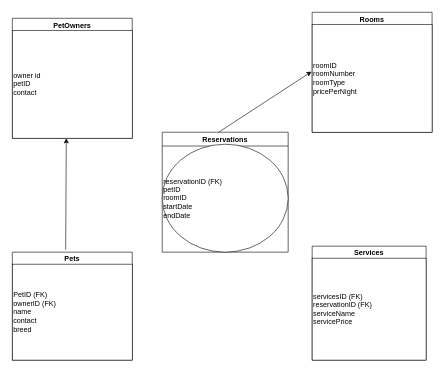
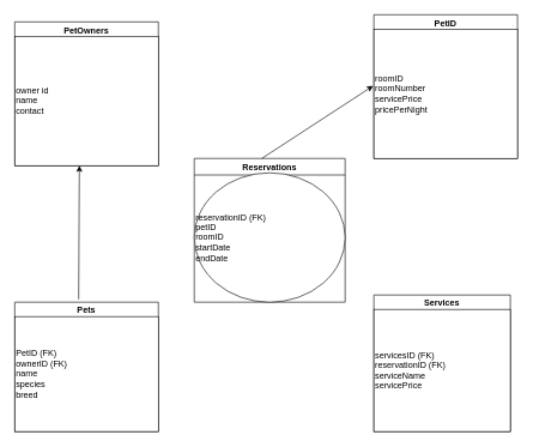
- <mxCell id="4" value="Rooms" style="swimlane;whiteSpace=wrap;html=1;" vertex="1" parent="1"><mxGeometry x="520" y="20" width="200" height="200" as="geometry" /></mxCell>
+ <mxCell id="4" value="PetID" style="swimlane;whiteSpace=wrap;html=1;" vertex="1" parent="1"><mxGeometry x="520" y="20" width="200" height="200" as="geometry" /></mxCell>
- <mxCell id="5" value="roomID&lt;div&gt;roomNumber&lt;/div&gt;&lt;div&gt;roomType&lt;/div&gt;&lt;div&gt;pricePerNight&lt;/div&gt;" style="rounded=0;whiteSpace=wrap;html=1;align=left;" vertex="1" parent="4"><mxGeometry y="20" width="200" height="180" as="geometry" /></mxCell>
+ <mxCell id="5" value="roomID&lt;div&gt;roomNumber&lt;/div&gt;&lt;div&gt;servicePrice&lt;/div&gt;&lt;div&gt;pricePerNight&lt;/div&gt;" style="rounded=0;whiteSpace=wrap;html=1;align=left;" vertex="1" parent="4"><mxGeometry y="20" width="200" height="180" as="geometry" /></mxCell>
- <mxCell id="3" value="owner id&lt;div&gt;petID&lt;/div&gt;&lt;div&gt;contact&lt;/div&gt;" style="whiteSpace=wrap;html=1;align=left;" vertex="1" parent="2"><mxGeometry y="20" width="200" height="180" as="geometry" /></mxCell>
+ <mxCell id="3" value="owner id&lt;div&gt;name&lt;/div&gt;&lt;div&gt;contact&lt;/div&gt;" style="whiteSpace=wrap;html=1;align=left;" vertex="1" parent="2"><mxGeometry y="20" width="200" height="180" as="geometry" /></mxCell>
- <mxCell id="9" value="PetID (FK)&lt;div&gt;ownerID (FK)&lt;/div&gt;&lt;div&gt;name&lt;/div&gt;&lt;div&gt;contact&lt;/div&gt;&lt;div&gt;breed&lt;/div&gt;" style="rounded=0;whiteSpace=wrap;html=1;align=left;" vertex="1" parent="8"><mxGeometry y="20" width="200" height="160" as="geometry" /></mxCell>
+ <mxCell id="9" value="PetID (FK)&lt;div&gt;ownerID (FK)&lt;/div&gt;&lt;div&gt;name&lt;/div&gt;&lt;div&gt;species&lt;/div&gt;&lt;div&gt;breed&lt;/div&gt;" style="rounded=0;whiteSpace=wrap;html=1;align=left;" vertex="1" parent="8"><mxGeometry y="20" width="200" height="160" as="geometry" /></mxCell>
